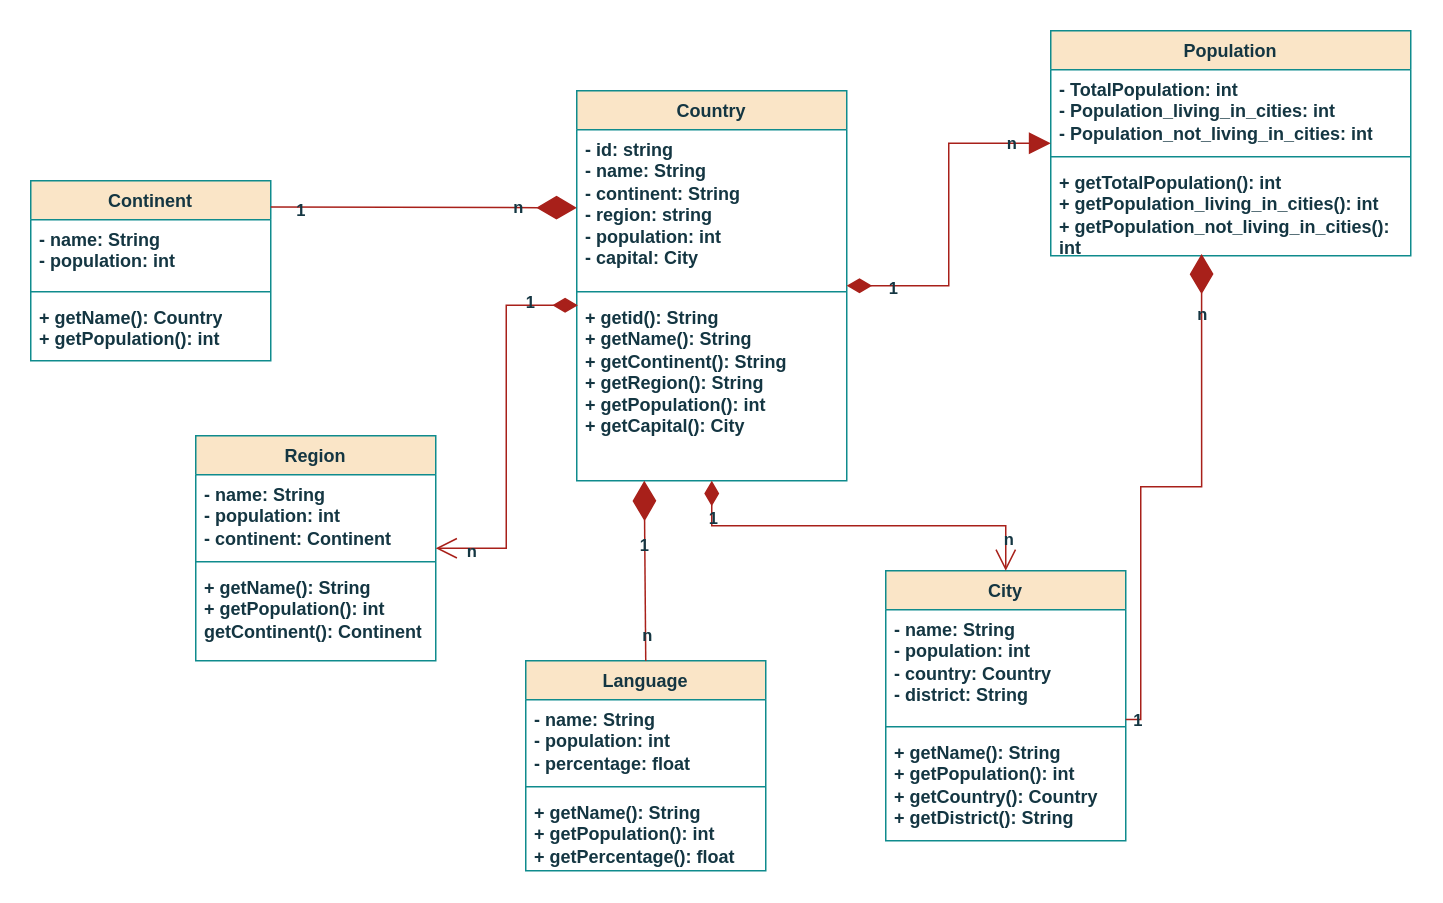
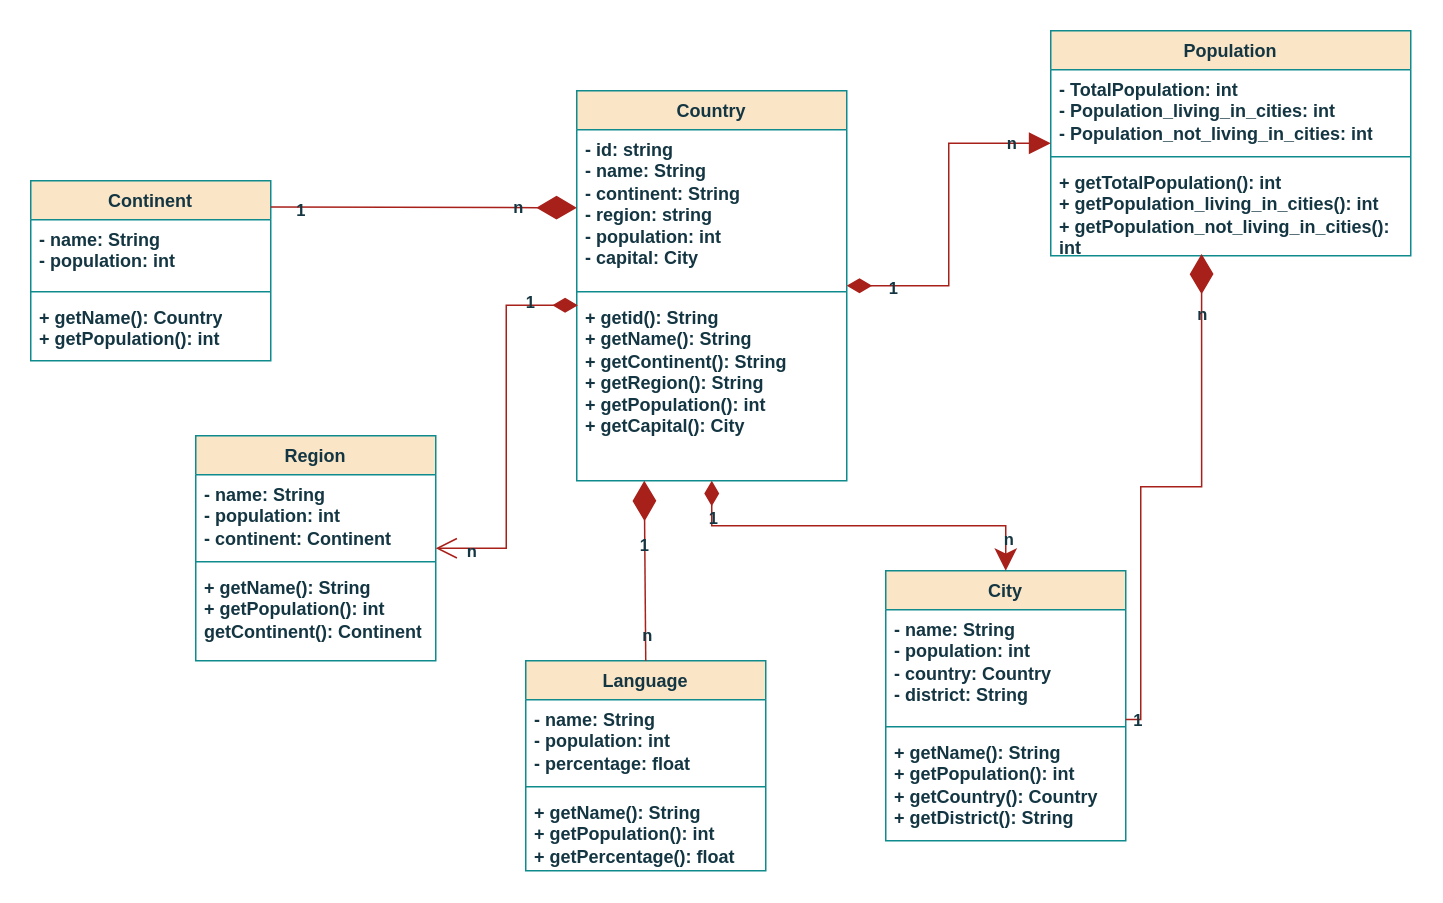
- <mxCell id="29" value="" style="endArrow=open;html=1;endSize=12;startArrow=diamondThin;startSize=14;startFill=1;edgeStyle=orthogonalEdgeStyle;align=left;verticalAlign=bottom;rounded=0;exitX=0.5;exitY=1;exitDx=0;exitDy=0;entryX=0.5;entryY=0;entryDx=0;entryDy=0;fontStyle=1;labelBackgroundColor=none;fontColor=default;strokeColor=#A8201A;" edge="1" parent="1" source="18" target="22"><mxGeometry x="-1" y="3" relative="1" as="geometry"><mxPoint x="400" y="250" as="sourcePoint" /><mxPoint x="560" y="250" as="targetPoint" /></mxGeometry></mxCell>
+ <mxCell id="29" value="" style="endArrow=classic;html=1;endSize=12;startArrow=diamondThin;startSize=14;startFill=1;edgeStyle=orthogonalEdgeStyle;align=left;verticalAlign=bottom;rounded=0;exitX=0.5;exitY=1;exitDx=0;exitDy=0;entryX=0.5;entryY=0;entryDx=0;entryDy=0;fontStyle=1;labelBackgroundColor=none;fontColor=default;strokeColor=#A8201A;" edge="1" parent="1" source="18" target="22"><mxGeometry x="-1" y="3" relative="1" as="geometry"><mxPoint x="400" y="250" as="sourcePoint" /><mxPoint x="560" y="250" as="targetPoint" /></mxGeometry></mxCell>
